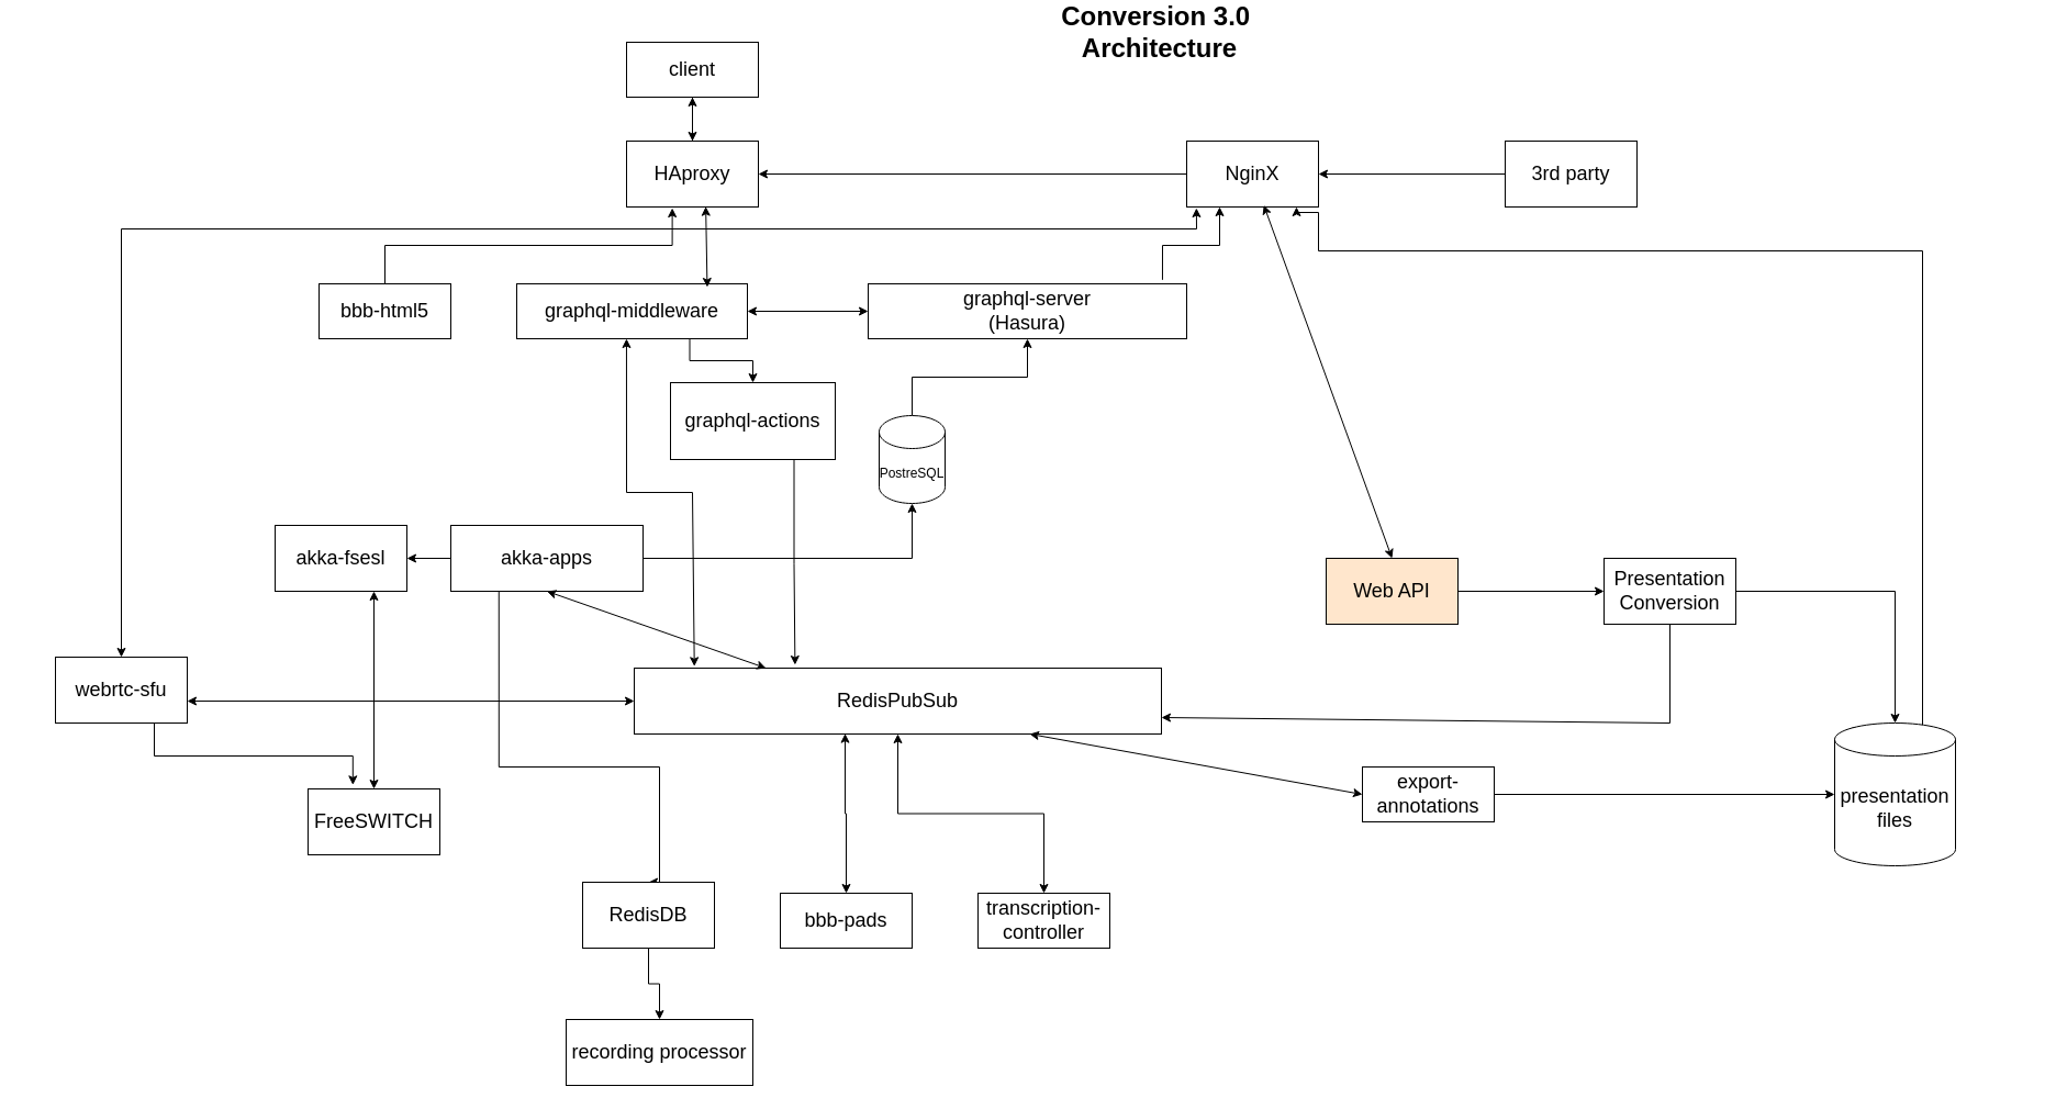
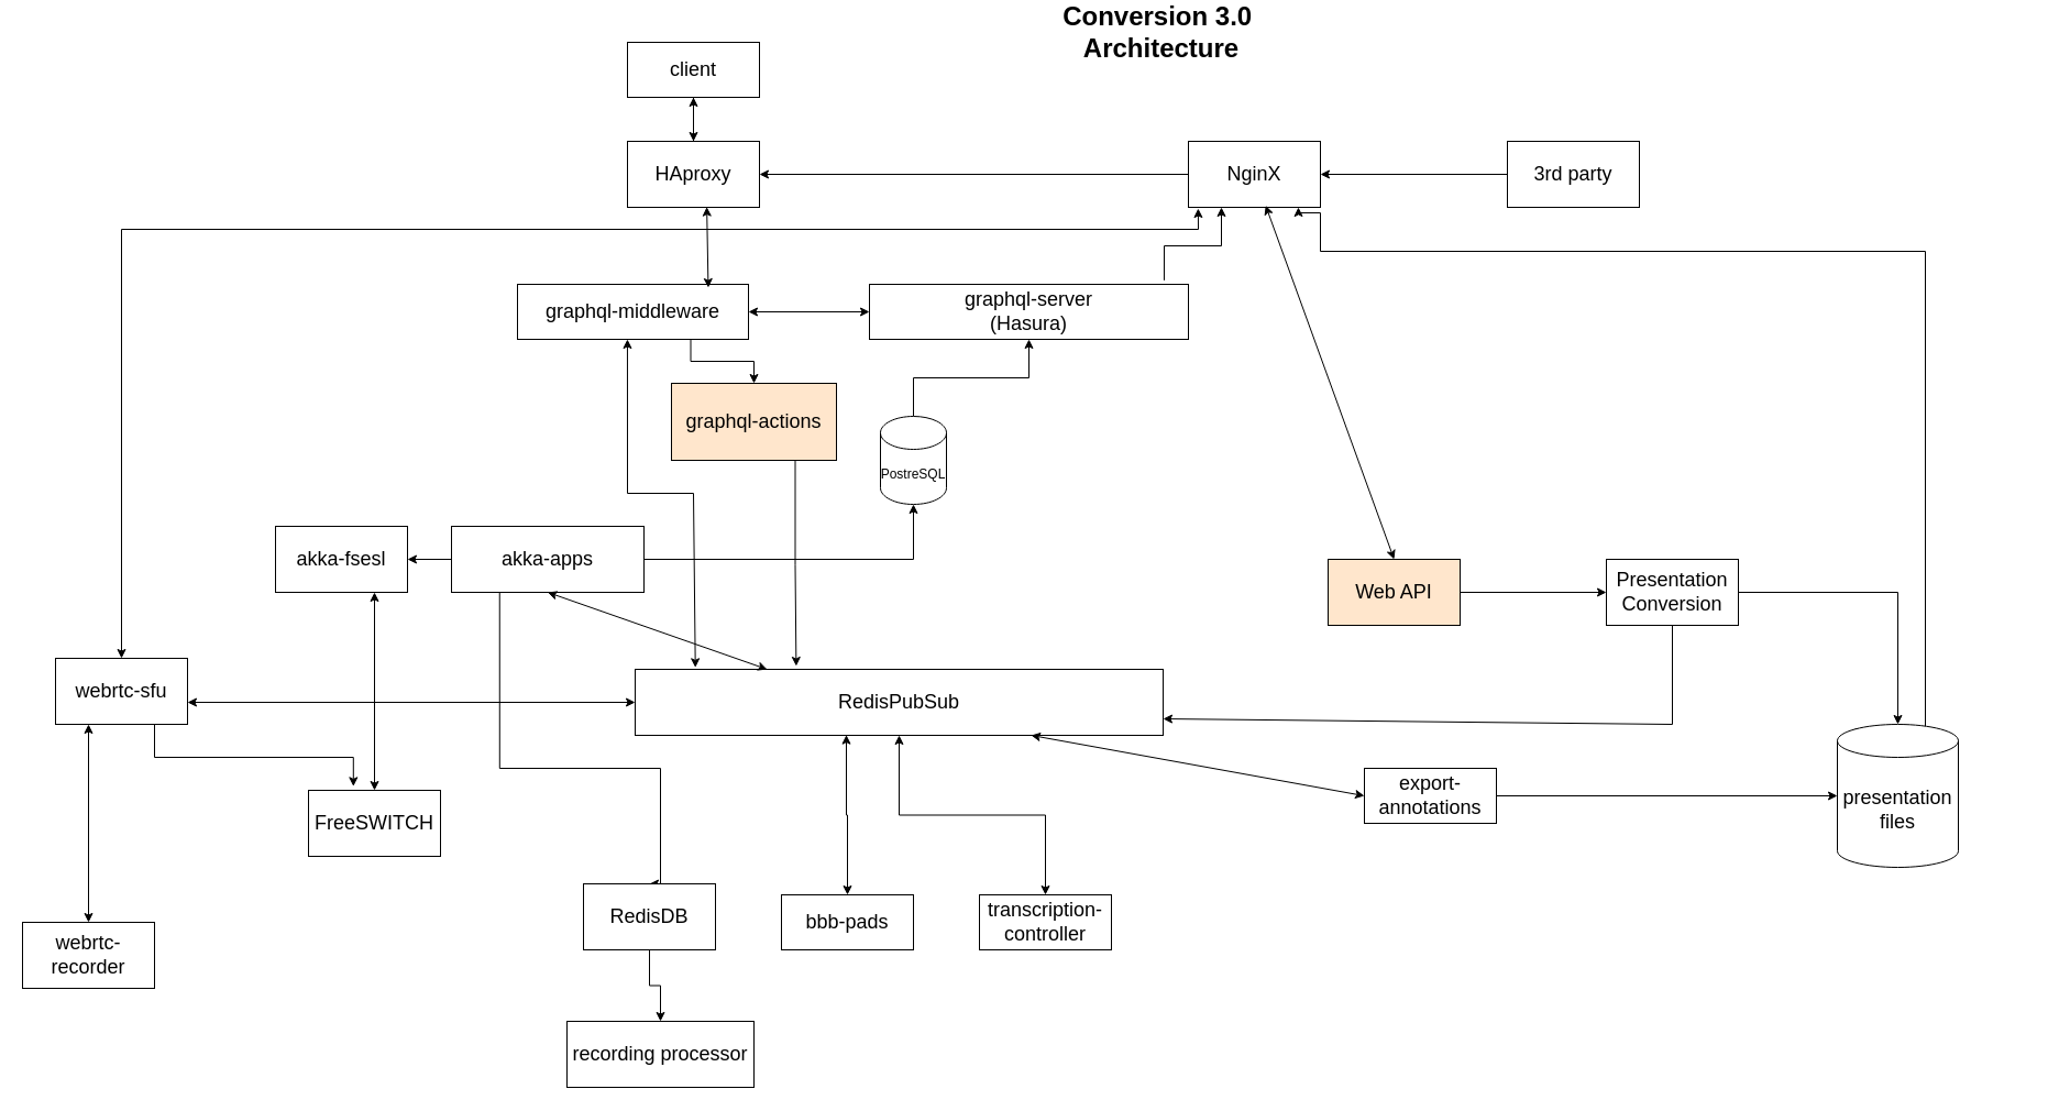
- <mxCell id="33" style="edgeStyle=orthogonalEdgeStyle;rounded=0;orthogonalLoop=1;jettySize=auto;html=1;exitX=0.5;exitY=0;exitDx=0;exitDy=0;entryX=0.347;entryY=1.017;entryDx=0;entryDy=0;entryPerimeter=0;" edge="1" parent="1" source="22" target="6"><mxGeometry relative="1" as="geometry" /></mxCell>
- <mxCell id="22" value="&lt;font style=&quot;font-size: 18px;&quot;&gt;bbb-html5&lt;/font&gt;" style="rounded=0;whiteSpace=wrap;html=1;" vertex="1" parent="1"><mxGeometry x="290" y="250" width="120" height="50" as="geometry" /></mxCell>
- <mxCell id="27" value="&lt;font style=&quot;font-size: 18px;&quot;&gt;graphql-actions&lt;/font&gt;" style="rounded=0;whiteSpace=wrap;html=1;" vertex="1" parent="1"><mxGeometry x="610" y="340" width="150" height="70" as="geometry" /></mxCell>
+ <mxCell id="27" value="&lt;font style=&quot;font-size: 18px;&quot;&gt;graphql-actions&lt;/font&gt;" style="rounded=0;whiteSpace=wrap;html=1;fillColor=#ffe6cc;" vertex="1" parent="1"><mxGeometry x="610" y="340" width="150" height="70" as="geometry" /></mxCell>
+ <mxCell id="15" style="edgeStyle=orthogonalEdgeStyle;rounded=0;orthogonalLoop=1;jettySize=auto;html=1;exitX=0.25;exitY=1;exitDx=0;exitDy=0;startArrow=classic;startFill=1;" edge="1" parent="1" source="16" target="17"><mxGeometry relative="1" as="geometry" /></mxCell>
+ <mxCell id="17" value="&lt;font style=&quot;font-size: 18px;&quot;&gt;webrtc-recorder&lt;/font&gt;" style="rounded=0;whiteSpace=wrap;html=1;" vertex="1" parent="1"><mxGeometry x="20" y="830" width="120" height="60" as="geometry" /></mxCell>
